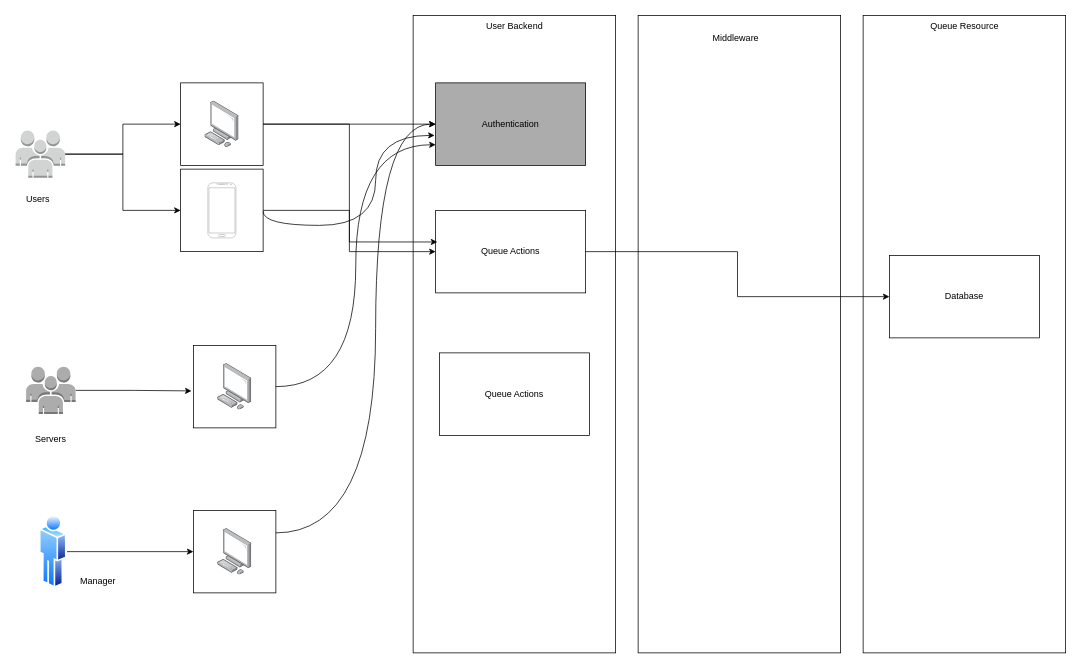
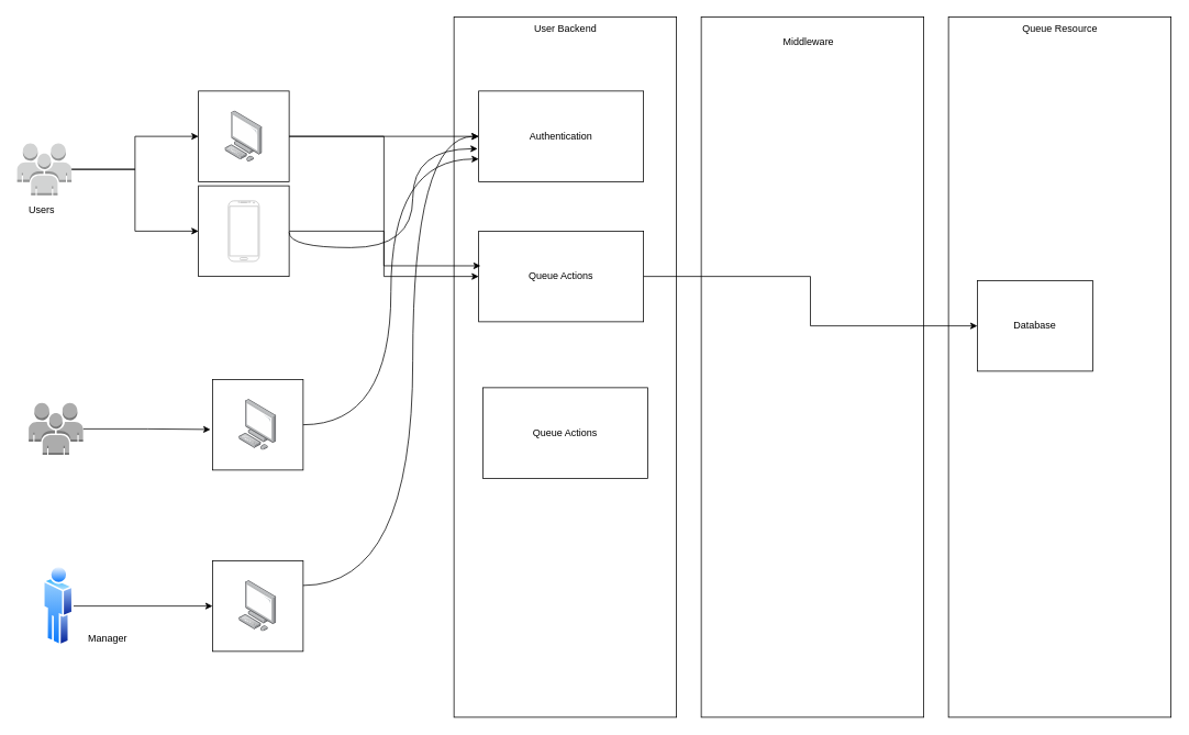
- <mxCell id="29" value="Authentication" style="rounded=0;whiteSpace=wrap;html=1;fillColor=#acacac;" vertex="1" parent="26"><mxGeometry x="30" y="90" width="200" height="110" as="geometry" /></mxCell>
+ <mxCell id="29" value="Authentication" style="rounded=0;whiteSpace=wrap;html=1;" vertex="1" parent="26"><mxGeometry x="30" y="90" width="200" height="110" as="geometry" /></mxCell>
- <mxCell id="5" value="Users" style="text;html=1;strokeColor=none;fillColor=none;align=center;verticalAlign=middle;whiteSpace=wrap;rounded=0;" vertex="1" parent="1"><mxGeometry x="20" y="250" width="60" height="30" as="geometry" /></mxCell>
+ <mxCell id="5" value="Users" style="text;html=1;strokeColor=none;fillColor=none;align=center;verticalAlign=middle;whiteSpace=wrap;rounded=0;" vertex="1" parent="1"><mxGeometry x="20" y="240" width="60" height="30" as="geometry" /></mxCell>
- <mxCell id="37" value="Database" style="rounded=0;whiteSpace=wrap;html=1;" vertex="1" parent="34"><mxGeometry x="35" y="320" width="200" height="110" as="geometry" /></mxCell>
+ <mxCell id="37" value="Database" style="rounded=0;whiteSpace=wrap;html=1;" vertex="1" parent="34"><mxGeometry x="35" y="320" width="140" height="110" as="geometry" /></mxCell>
- <mxCell id="25" value="Servers" style="text;html=1;strokeColor=none;fillColor=none;align=center;verticalAlign=middle;whiteSpace=wrap;rounded=0;" vertex="1" parent="19"><mxGeometry x="3" y="110" width="60" height="30" as="geometry" /></mxCell>
